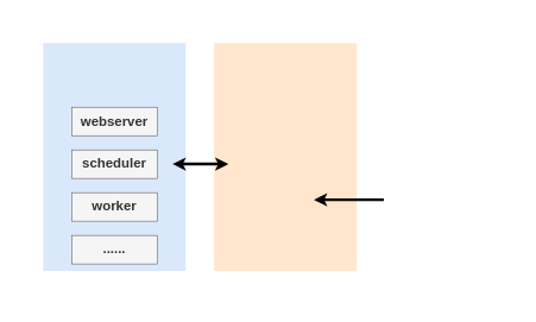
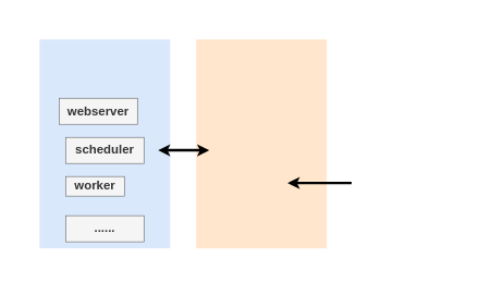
- <mxCell id="5" value="&lt;b&gt;&lt;font style=&quot;font-size: 19px;&quot;&gt;webserver&lt;/font&gt;&lt;/b&gt;" style="rounded=0;whiteSpace=wrap;html=1;fillColor=#f5f5f5;fontColor=#333333;strokeColor=#666666;" vertex="1" parent="1"><mxGeometry x="100" y="150" width="120" height="40" as="geometry" /></mxCell>
+ <mxCell id="5" value="&lt;b&gt;&lt;font style=&quot;font-size: 19px;&quot;&gt;webserver&lt;/font&gt;&lt;/b&gt;" style="rounded=0;whiteSpace=wrap;html=1;fillColor=#f5f5f5;fontColor=#333333;strokeColor=#666666;" vertex="1" parent="1"><mxGeometry x="90" y="150" width="120" height="40" as="geometry" /></mxCell>
- <mxCell id="7" value="&lt;span style=&quot;font-size: 19px;&quot;&gt;&lt;b&gt;worker&lt;/b&gt;&lt;/span&gt;" style="rounded=0;whiteSpace=wrap;html=1;fillColor=#f5f5f5;fontColor=#333333;strokeColor=#666666;" vertex="1" parent="1"><mxGeometry x="100" y="270" width="120" height="40" as="geometry" /></mxCell>
+ <mxCell id="7" value="&lt;span style=&quot;font-size: 19px;&quot;&gt;&lt;b&gt;worker&lt;/b&gt;&lt;/span&gt;" style="rounded=0;whiteSpace=wrap;html=1;fillColor=#f5f5f5;fontColor=#333333;strokeColor=#666666;" vertex="1" parent="1"><mxGeometry x="100" y="270" width="90" height="30" as="geometry" /></mxCell>
